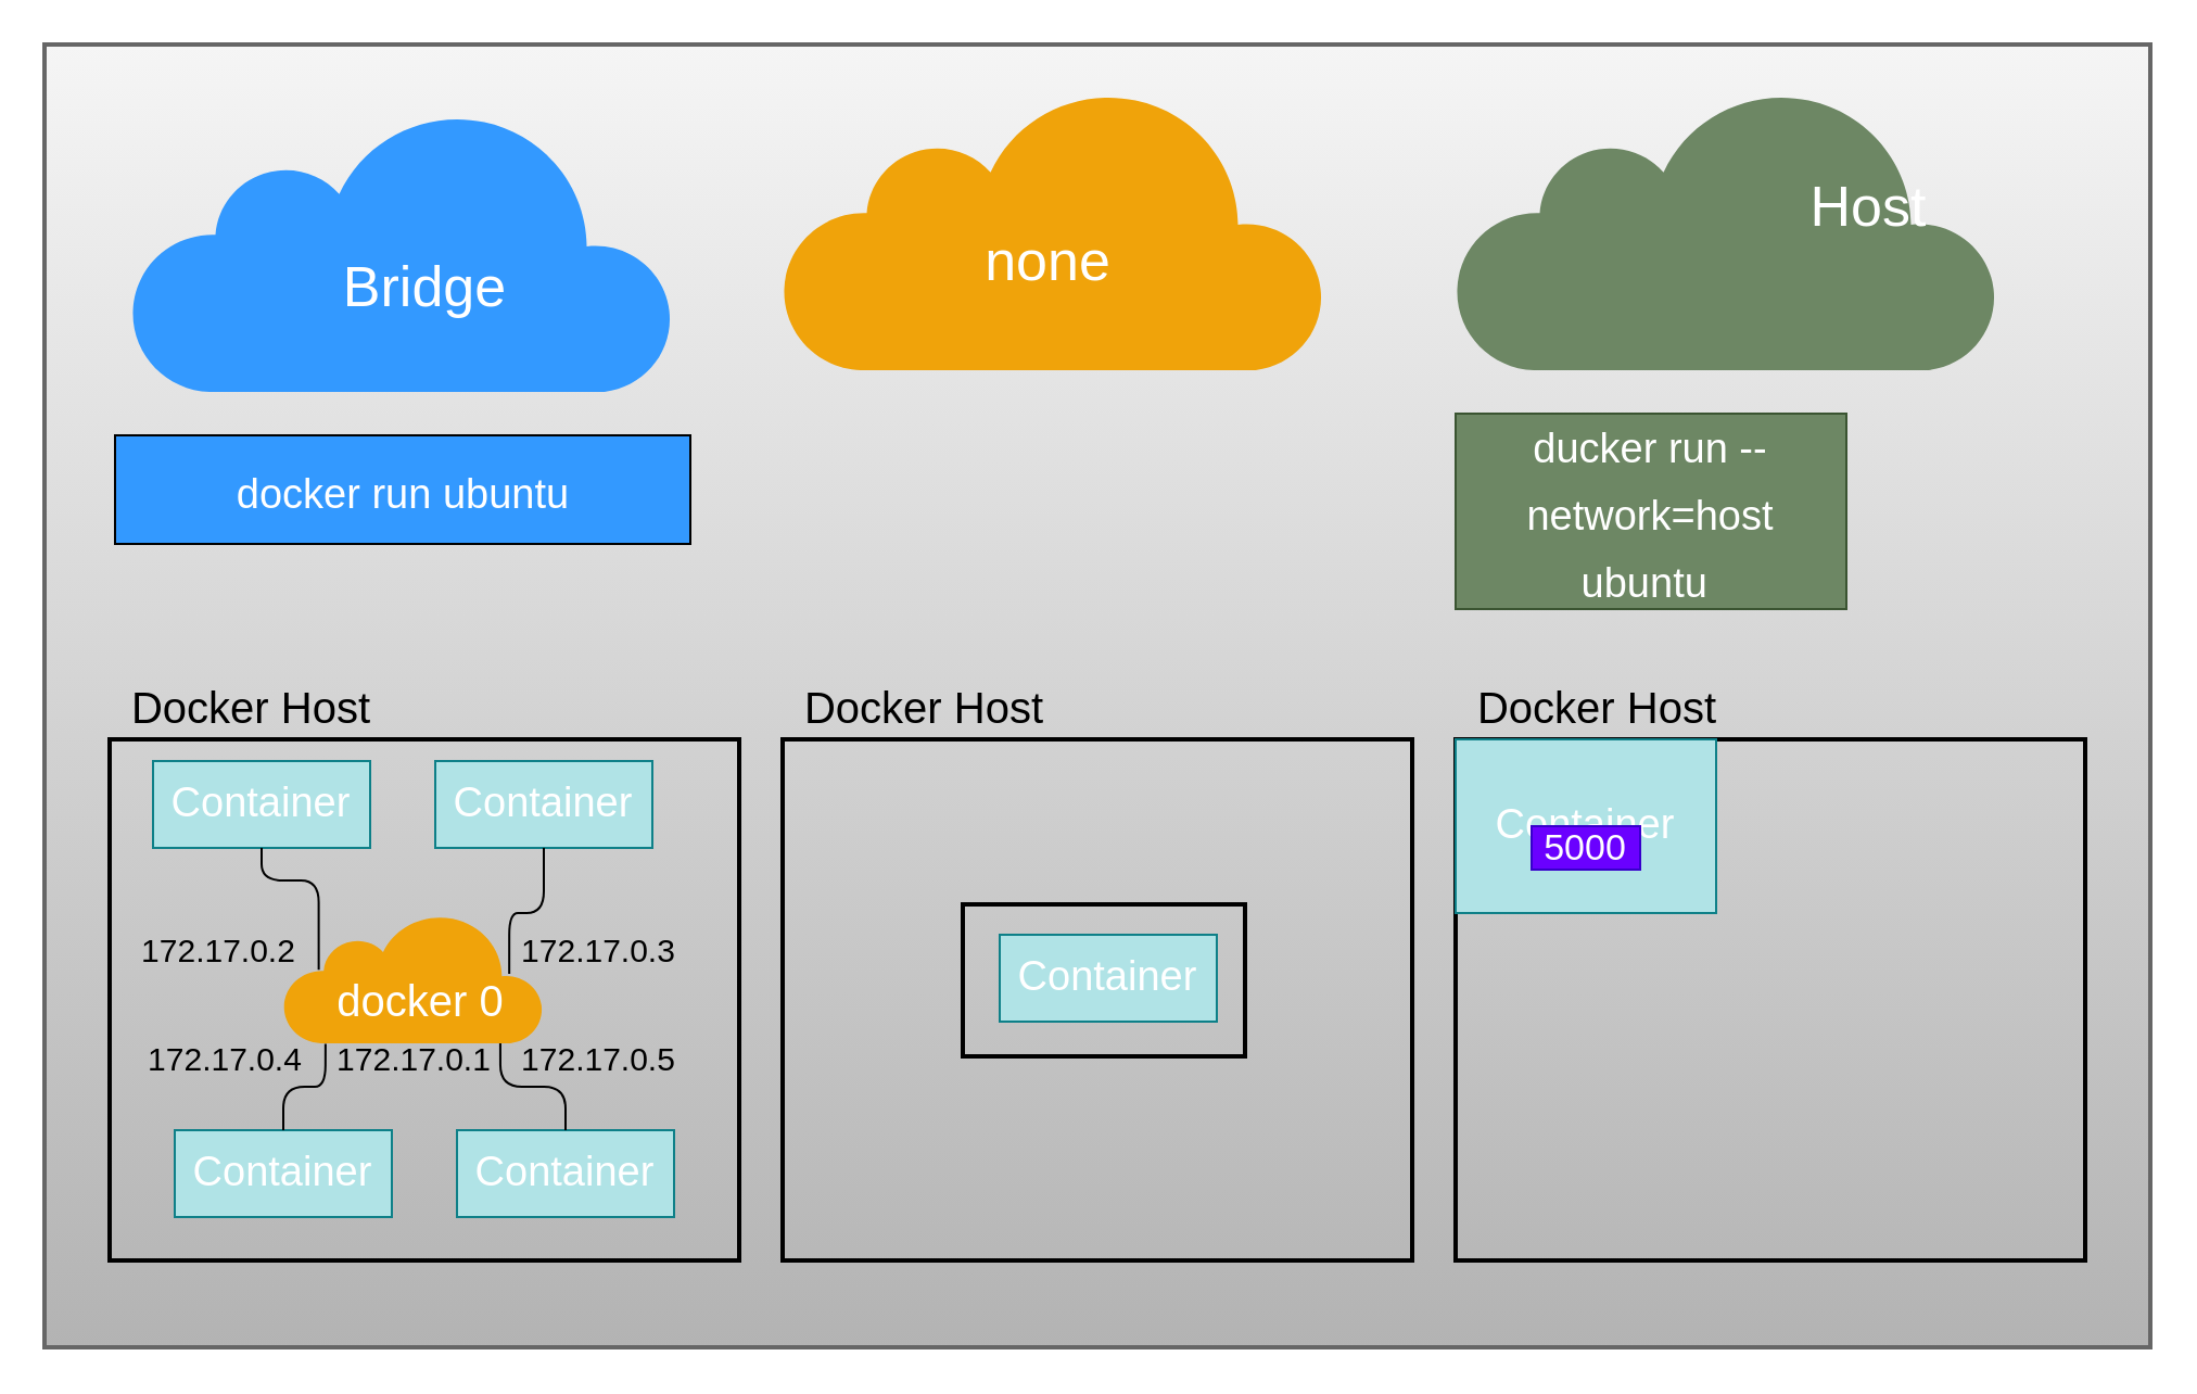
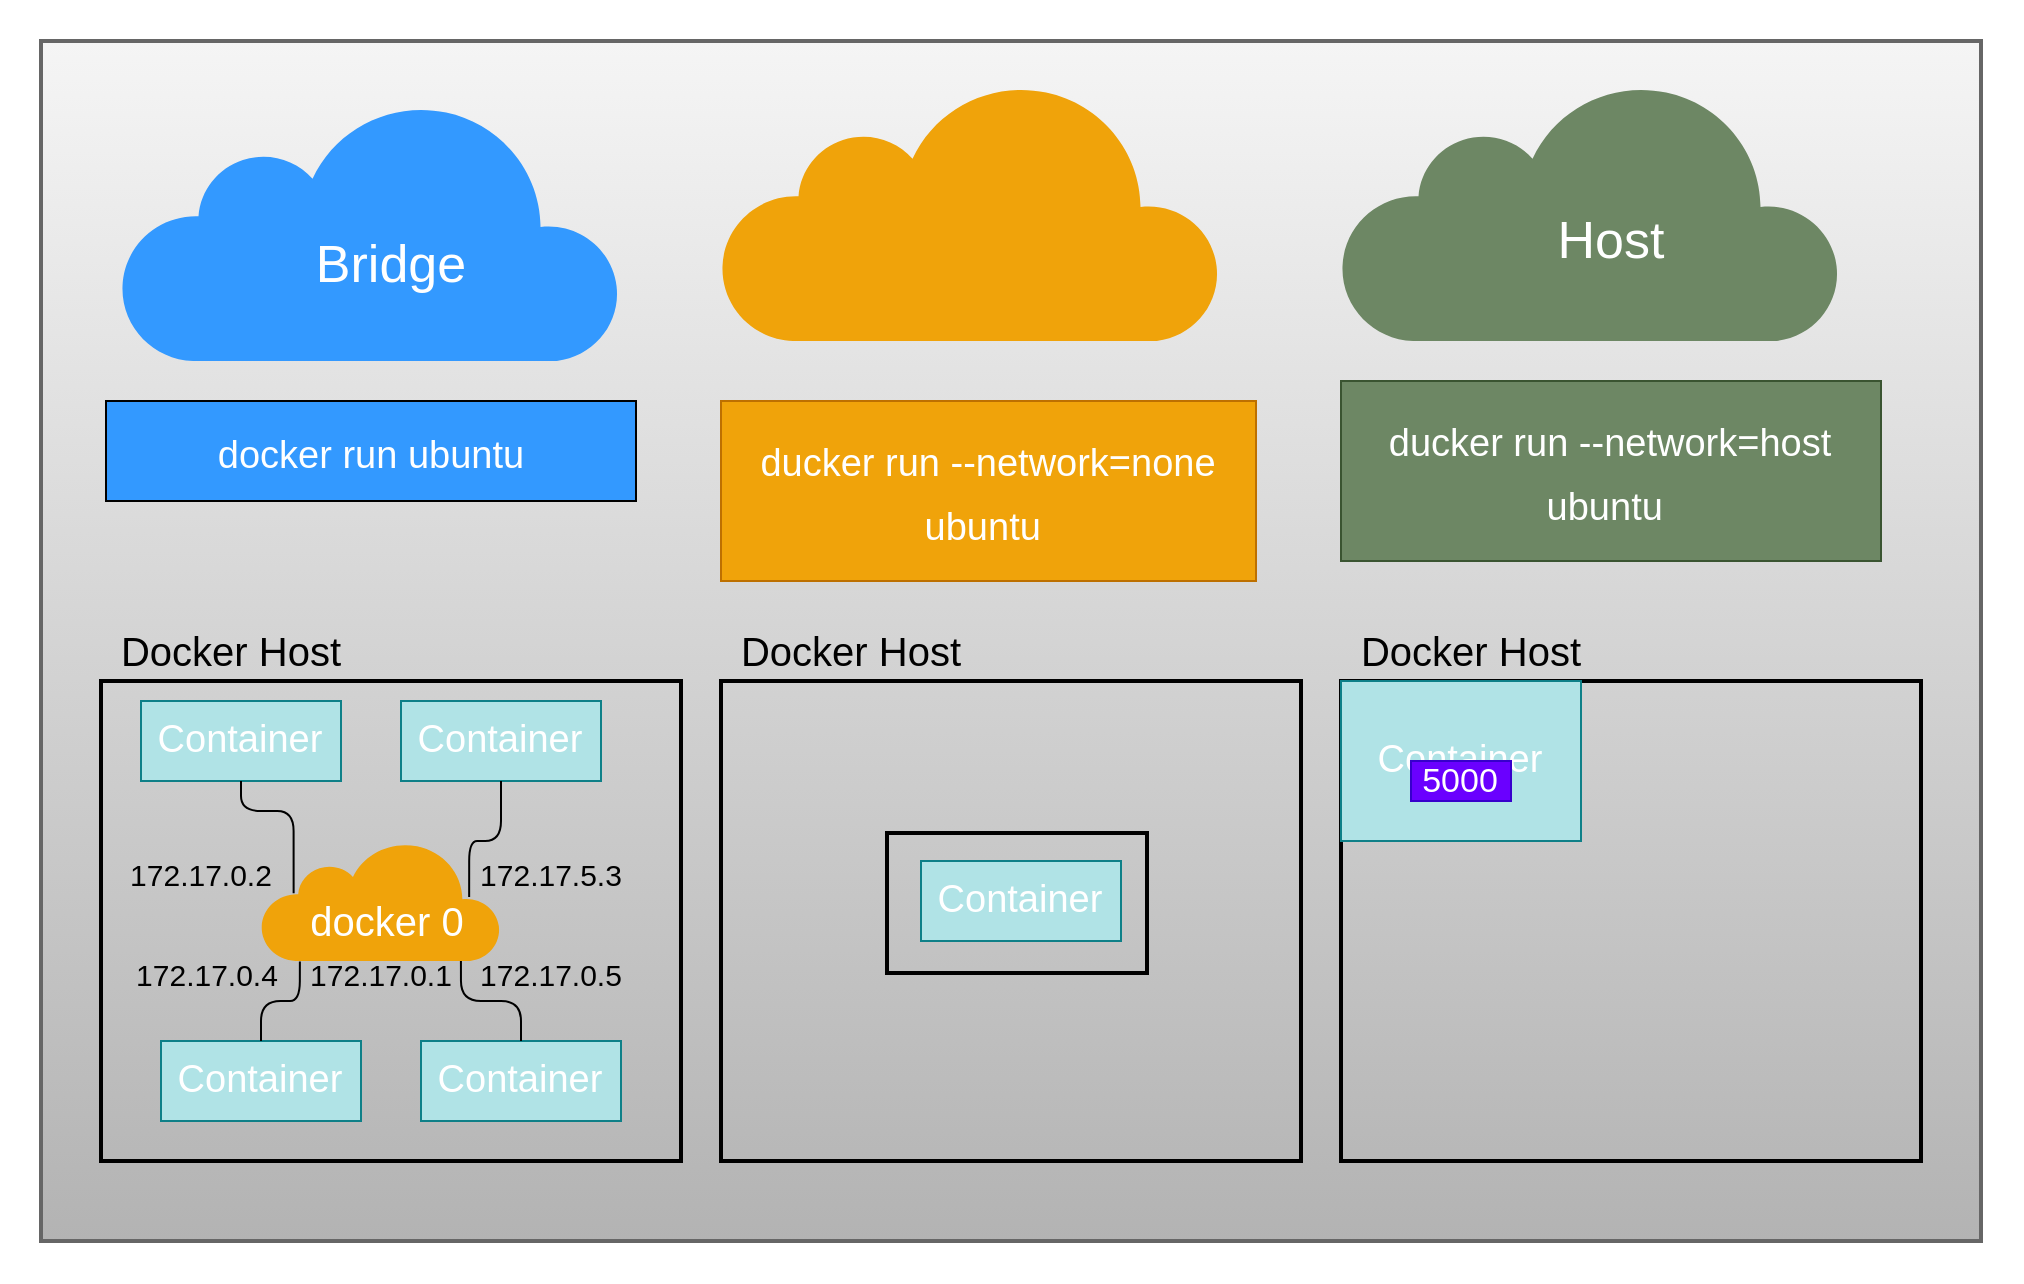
- <mxCell id="8" value="&lt;font style=&quot;font-size: 26px&quot; color=&quot;#ffffff&quot;&gt;Host&lt;/font&gt;" style="text;html=1;resizable=0;autosize=1;align=center;verticalAlign=middle;points=[];rounded=0;" parent="1" vertex="1"><mxGeometry x="825" y="85" width="70" height="20" as="geometry" /></mxCell>
+ <mxCell id="8" value="&lt;font style=&quot;font-size: 26px&quot; color=&quot;#ffffff&quot;&gt;Host&lt;/font&gt;" style="text;html=1;resizable=0;autosize=1;align=center;verticalAlign=middle;points=[];rounded=0;" parent="1" vertex="1"><mxGeometry x="770" y="110" width="70" height="20" as="geometry" /></mxCell>
- <mxCell id="7" value="&lt;font style=&quot;font-size: 26px&quot; color=&quot;#ffffff&quot;&gt;none&lt;/font&gt;" style="text;html=1;resizable=0;autosize=1;align=center;verticalAlign=middle;points=[];rounded=0;" parent="1" vertex="1"><mxGeometry x="447" y="110" width="70" height="20" as="geometry" /></mxCell>
- <mxCell id="14" value="&lt;font style=&quot;font-size: 19px&quot;&gt;&lt;font color=&quot;#ffffff&quot;&gt;ducker run --network=host&lt;br&gt;ubuntu&amp;nbsp;&lt;/font&gt;&lt;br&gt;&lt;/font&gt;" style="whiteSpace=wrap;html=1;fontSize=26;fontColor=#ffffff;fillColor=#6d8764;strokeColor=#3A5431;" parent="1" vertex="1"><mxGeometry x="670" y="190" width="180" height="90" as="geometry" /></mxCell>
+ <mxCell id="14" value="&lt;font style=&quot;font-size: 19px&quot;&gt;&lt;font color=&quot;#ffffff&quot;&gt;ducker run --network=host&lt;br&gt;ubuntu&amp;nbsp;&lt;/font&gt;&lt;br&gt;&lt;/font&gt;" style="whiteSpace=wrap;html=1;fontSize=26;fontColor=#ffffff;fillColor=#6d8764;strokeColor=#3A5431;" parent="1" vertex="1"><mxGeometry x="670" y="190" width="270" height="90" as="geometry" /></mxCell>
+ <mxCell id="13" value="&lt;font style=&quot;font-size: 19px&quot;&gt;&lt;font color=&quot;#ffffff&quot;&gt;ducker run --network=none&lt;br&gt;ubuntu&amp;nbsp;&lt;/font&gt;&lt;br&gt;&lt;/font&gt;" style="whiteSpace=wrap;html=1;fontSize=26;fontColor=#000000;fillColor=#f0a30a;strokeColor=#BD7000;" parent="1" vertex="1"><mxGeometry x="360" y="200" width="267.5" height="90" as="geometry" /></mxCell>
- <mxCell id="29" value="&lt;font color=&quot;#000000&quot; style=&quot;font-size: 15px&quot;&gt;172.17.0.3&lt;/font&gt;" style="text;html=1;resizable=0;autosize=1;align=center;verticalAlign=middle;points=[];fillColor=none;strokeColor=none;rounded=0;fontSize=20;fontColor=#FFFFFF;" parent="15" vertex="1"><mxGeometry x="180" y="110" width="90" height="30" as="geometry" /></mxCell>
+ <mxCell id="29" value="&lt;font color=&quot;#000000&quot; style=&quot;font-size: 15px&quot;&gt;172.17.5.3&lt;/font&gt;" style="text;html=1;resizable=0;autosize=1;align=center;verticalAlign=middle;points=[];fillColor=none;strokeColor=none;rounded=0;fontSize=20;fontColor=#FFFFFF;" parent="15" vertex="1"><mxGeometry x="180" y="110" width="90" height="30" as="geometry" /></mxCell>
